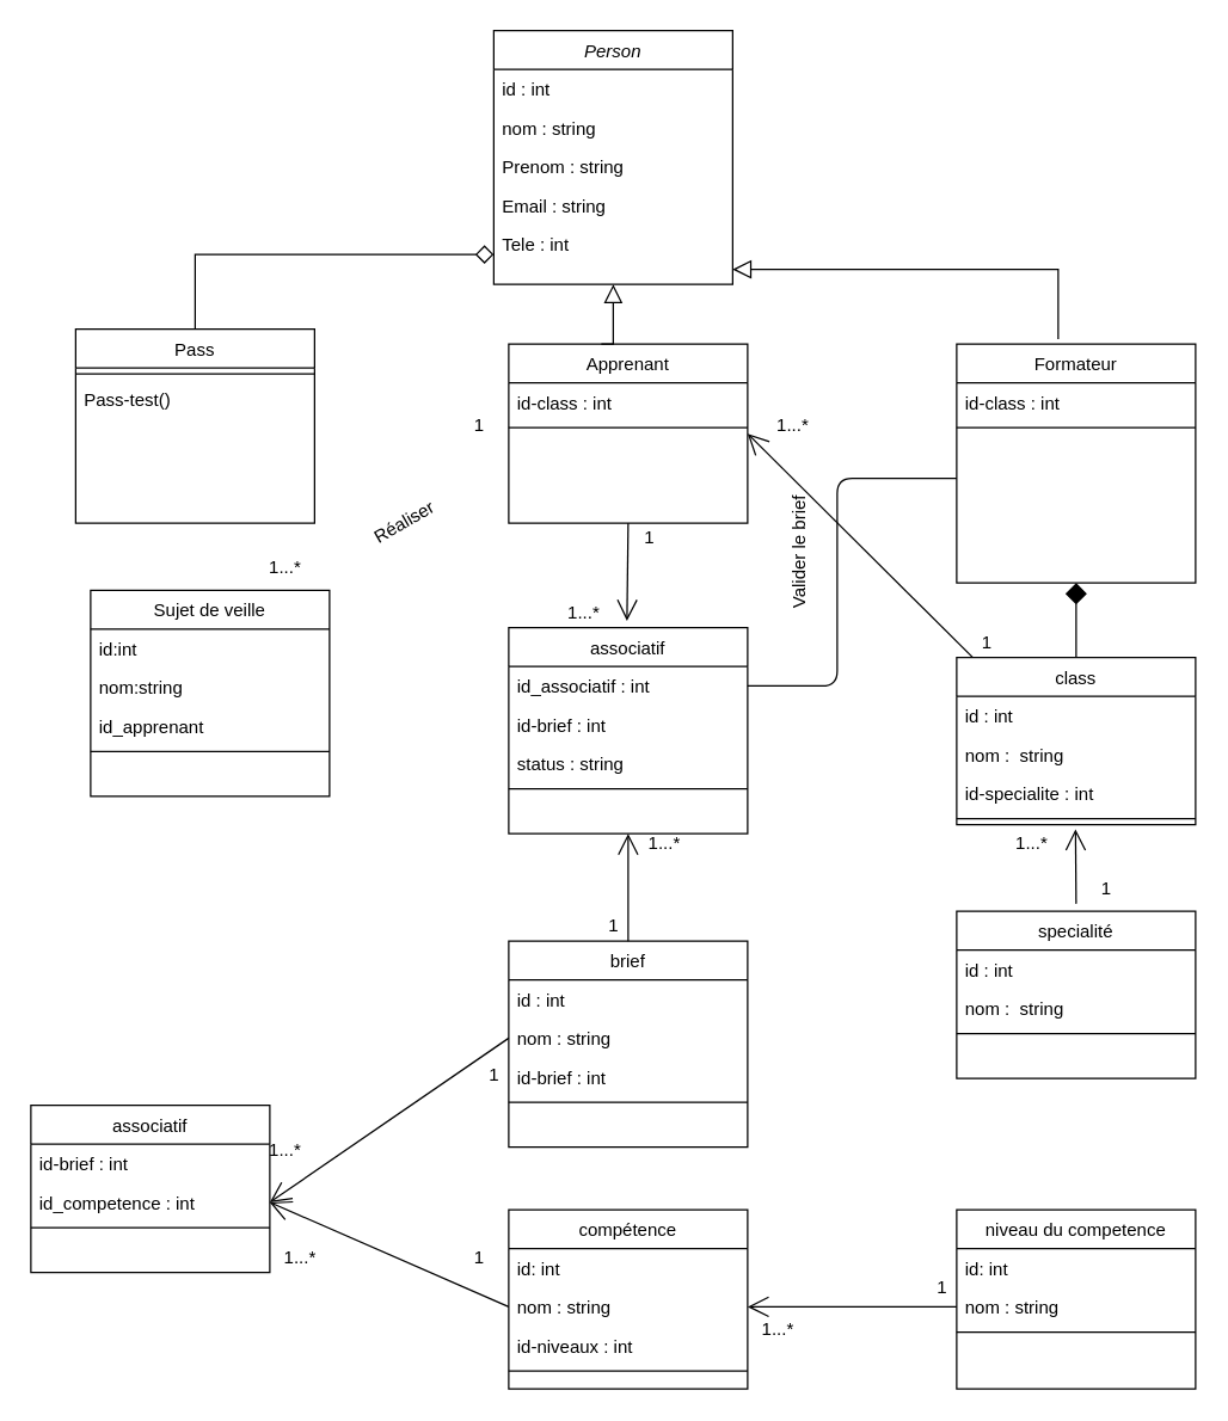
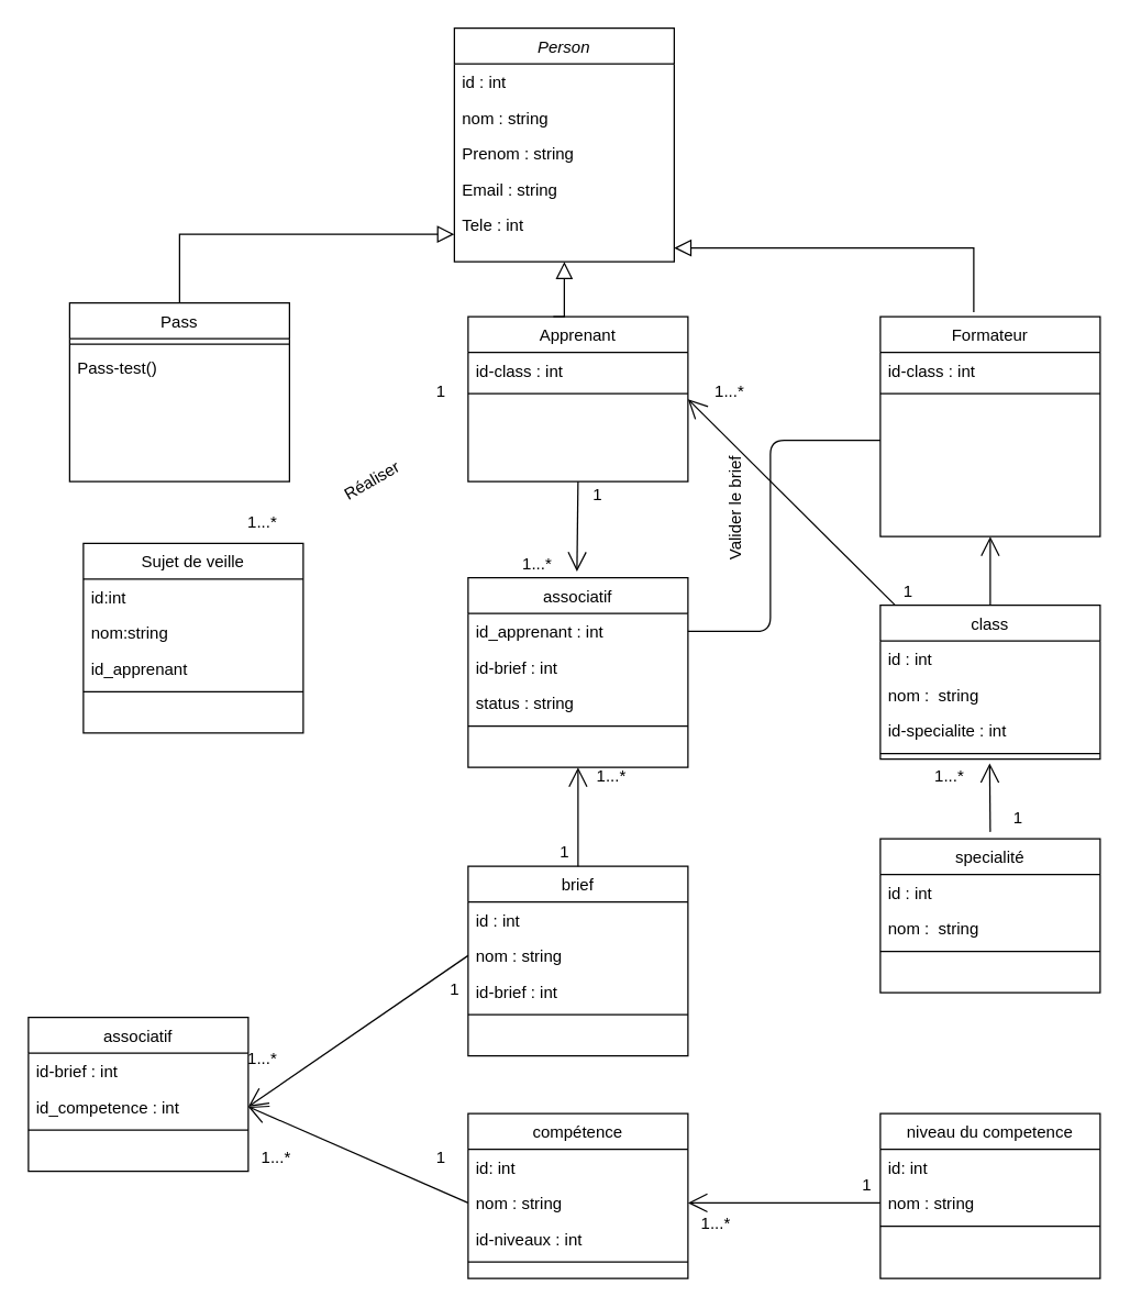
- <mxCell id="11" value="" style="endArrow=diamond;endSize=10;endFill=0;shadow=0;strokeWidth=1;rounded=0;edgeStyle=elbowEdgeStyle;elbow=vertical;" parent="1" source="8" target="2" edge="1"><mxGeometry width="160" relative="1" as="geometry"><mxPoint x="220" y="203" as="sourcePoint" /><mxPoint x="220" y="203" as="targetPoint" /><Array as="points"><mxPoint x="220" y="170" /></Array></mxGeometry></mxCell>
+ <mxCell id="11" value="" style="endArrow=block;endSize=10;endFill=0;shadow=0;strokeWidth=1;rounded=0;edgeStyle=elbowEdgeStyle;elbow=vertical;" parent="1" source="8" target="2" edge="1"><mxGeometry width="160" relative="1" as="geometry"><mxPoint x="220" y="203" as="sourcePoint" /><mxPoint x="220" y="203" as="targetPoint" /><Array as="points"><mxPoint x="220" y="170" /></Array></mxGeometry></mxCell>
- <mxCell id="67" value="" style="endArrow=diamond;endFill=1;endSize=12;html=1;exitX=0.5;exitY=0;exitDx=0;exitDy=0;entryX=0.5;entryY=1;entryDx=0;entryDy=0;" edge="1" parent="1" source="48" target="13"><mxGeometry width="160" relative="1" as="geometry"><mxPoint x="720.3" y="390" as="sourcePoint" /><mxPoint x="719.5" y="455.446" as="targetPoint" /></mxGeometry></mxCell>
+ <mxCell id="67" value="" style="endArrow=open;endFill=1;endSize=12;html=1;exitX=0.5;exitY=0;exitDx=0;exitDy=0;entryX=0.5;entryY=1;entryDx=0;entryDy=0;" edge="1" parent="1" source="48" target="13"><mxGeometry width="160" relative="1" as="geometry"><mxPoint x="720.3" y="390" as="sourcePoint" /><mxPoint x="719.5" y="455.446" as="targetPoint" /></mxGeometry></mxCell>
- <mxCell id="21" value="id_associatif : int" style="text;align=left;verticalAlign=top;spacingLeft=4;spacingRight=4;overflow=hidden;rotatable=0;points=[[0,0.5],[1,0.5]];portConstraint=eastwest;rounded=0;shadow=0;html=0;" vertex="1" parent="20"><mxGeometry y="26" width="160" height="26" as="geometry" /></mxCell>
+ <mxCell id="21" value="id_apprenant : int" style="text;align=left;verticalAlign=top;spacingLeft=4;spacingRight=4;overflow=hidden;rotatable=0;points=[[0,0.5],[1,0.5]];portConstraint=eastwest;rounded=0;shadow=0;html=0;" vertex="1" parent="20"><mxGeometry y="26" width="160" height="26" as="geometry" /></mxCell>
